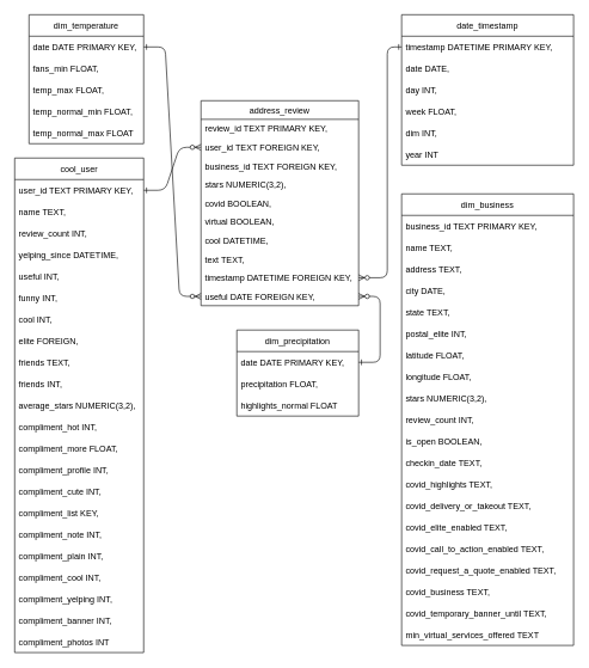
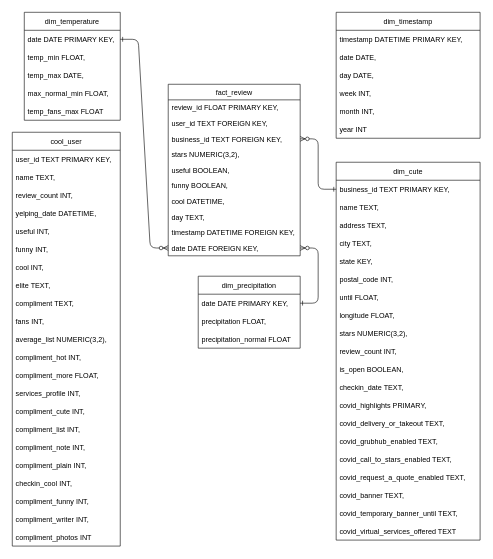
- <mxCell id="13" value="date_timestamp" style="swimlane;fontStyle=0;childLayout=stackLayout;horizontal=1;startSize=30;horizontalStack=0;resizeParent=1;resizeParentMax=0;resizeLast=0;collapsible=1;marginBottom=0;" parent="1" vertex="1"><mxGeometry x="560" y="20" width="240" height="210" as="geometry" /></mxCell>
+ <mxCell id="13" value="dim_timestamp" style="swimlane;fontStyle=0;childLayout=stackLayout;horizontal=1;startSize=30;horizontalStack=0;resizeParent=1;resizeParentMax=0;resizeLast=0;collapsible=1;marginBottom=0;" parent="1" vertex="1"><mxGeometry x="560" y="20" width="240" height="210" as="geometry" /></mxCell>
- <mxCell id="43" value="fans_min                    FLOAT," style="text;strokeColor=none;fillColor=none;align=left;verticalAlign=middle;spacingLeft=4;spacingRight=4;overflow=hidden;points=[[0,0.5],[1,0.5]];portConstraint=eastwest;rotatable=0;" parent="41" vertex="1"><mxGeometry y="60" width="160" height="30" as="geometry" /></mxCell>
+ <mxCell id="43" value="temp_min                    FLOAT," style="text;strokeColor=none;fillColor=none;align=left;verticalAlign=middle;spacingLeft=4;spacingRight=4;overflow=hidden;points=[[0,0.5],[1,0.5]];portConstraint=eastwest;rotatable=0;" parent="41" vertex="1"><mxGeometry y="60" width="160" height="30" as="geometry" /></mxCell>
- <mxCell id="44" value="temp_max                    FLOAT," style="text;strokeColor=none;fillColor=none;align=left;verticalAlign=middle;spacingLeft=4;spacingRight=4;overflow=hidden;points=[[0,0.5],[1,0.5]];portConstraint=eastwest;rotatable=0;" parent="41" vertex="1"><mxGeometry y="90" width="160" height="30" as="geometry" /></mxCell>
+ <mxCell id="44" value="temp_max                    DATE," style="text;strokeColor=none;fillColor=none;align=left;verticalAlign=middle;spacingLeft=4;spacingRight=4;overflow=hidden;points=[[0,0.5],[1,0.5]];portConstraint=eastwest;rotatable=0;" parent="41" vertex="1"><mxGeometry y="90" width="160" height="30" as="geometry" /></mxCell>
- <mxCell id="16" value="day                 INT," style="text;strokeColor=none;fillColor=none;align=left;verticalAlign=middle;spacingLeft=4;spacingRight=4;overflow=hidden;points=[[0,0.5],[1,0.5]];portConstraint=eastwest;rotatable=0;" parent="13" vertex="1"><mxGeometry y="90" width="240" height="30" as="geometry" /></mxCell>
+ <mxCell id="16" value="day                 DATE," style="text;strokeColor=none;fillColor=none;align=left;verticalAlign=middle;spacingLeft=4;spacingRight=4;overflow=hidden;points=[[0,0.5],[1,0.5]];portConstraint=eastwest;rotatable=0;" parent="13" vertex="1"><mxGeometry y="90" width="240" height="30" as="geometry" /></mxCell>
- <mxCell id="2" value="address_review" style="swimlane;fontStyle=0;childLayout=stackLayout;horizontal=1;startSize=26;fillColor=none;horizontalStack=0;resizeParent=1;resizeParentMax=0;resizeLast=0;collapsible=1;marginBottom=0;" parent="1" vertex="1"><mxGeometry x="280" y="140" width="220" height="286" as="geometry" /></mxCell>
+ <mxCell id="2" value="fact_review" style="swimlane;fontStyle=0;childLayout=stackLayout;horizontal=1;startSize=26;fillColor=none;horizontalStack=0;resizeParent=1;resizeParentMax=0;resizeLast=0;collapsible=1;marginBottom=0;" parent="1" vertex="1"><mxGeometry x="280" y="140" width="220" height="286" as="geometry" /></mxCell>
- <mxCell id="45" value="temp_normal_min             FLOAT," style="text;strokeColor=none;fillColor=none;align=left;verticalAlign=middle;spacingLeft=4;spacingRight=4;overflow=hidden;points=[[0,0.5],[1,0.5]];portConstraint=eastwest;rotatable=0;" parent="41" vertex="1"><mxGeometry y="120" width="160" height="30" as="geometry" /></mxCell>
+ <mxCell id="45" value="max_normal_min             FLOAT," style="text;strokeColor=none;fillColor=none;align=left;verticalAlign=middle;spacingLeft=4;spacingRight=4;overflow=hidden;points=[[0,0.5],[1,0.5]];portConstraint=eastwest;rotatable=0;" parent="41" vertex="1"><mxGeometry y="120" width="160" height="30" as="geometry" /></mxCell>
- <mxCell id="17" value="week                FLOAT," style="text;strokeColor=none;fillColor=none;align=left;verticalAlign=middle;spacingLeft=4;spacingRight=4;overflow=hidden;points=[[0,0.5],[1,0.5]];portConstraint=eastwest;rotatable=0;" parent="13" vertex="1"><mxGeometry y="120" width="240" height="30" as="geometry" /></mxCell>
+ <mxCell id="17" value="week                INT," style="text;strokeColor=none;fillColor=none;align=left;verticalAlign=middle;spacingLeft=4;spacingRight=4;overflow=hidden;points=[[0,0.5],[1,0.5]];portConstraint=eastwest;rotatable=0;" parent="13" vertex="1"><mxGeometry y="120" width="240" height="30" as="geometry" /></mxCell>
- <mxCell id="3" value="review_id           TEXT        PRIMARY KEY," style="text;strokeColor=none;fillColor=none;align=left;verticalAlign=top;spacingLeft=4;spacingRight=4;overflow=hidden;rotatable=0;points=[[0,0.5],[1,0.5]];portConstraint=eastwest;" parent="2" vertex="1"><mxGeometry y="26" width="220" height="26" as="geometry" /></mxCell>
+ <mxCell id="3" value="review_id           FLOAT        PRIMARY KEY," style="text;strokeColor=none;fillColor=none;align=left;verticalAlign=top;spacingLeft=4;spacingRight=4;overflow=hidden;rotatable=0;points=[[0,0.5],[1,0.5]];portConstraint=eastwest;" parent="2" vertex="1"><mxGeometry y="26" width="220" height="26" as="geometry" /></mxCell>
- <mxCell id="46" value="temp_normal_max             FLOAT" style="text;strokeColor=none;fillColor=none;align=left;verticalAlign=middle;spacingLeft=4;spacingRight=4;overflow=hidden;points=[[0,0.5],[1,0.5]];portConstraint=eastwest;rotatable=0;" parent="41" vertex="1"><mxGeometry y="150" width="160" height="30" as="geometry" /></mxCell>
+ <mxCell id="46" value="temp_fans_max             FLOAT" style="text;strokeColor=none;fillColor=none;align=left;verticalAlign=middle;spacingLeft=4;spacingRight=4;overflow=hidden;points=[[0,0.5],[1,0.5]];portConstraint=eastwest;rotatable=0;" parent="41" vertex="1"><mxGeometry y="150" width="160" height="30" as="geometry" /></mxCell>
- <mxCell id="18" value="dim               INT," style="text;strokeColor=none;fillColor=none;align=left;verticalAlign=middle;spacingLeft=4;spacingRight=4;overflow=hidden;points=[[0,0.5],[1,0.5]];portConstraint=eastwest;rotatable=0;" parent="13" vertex="1"><mxGeometry y="150" width="240" height="30" as="geometry" /></mxCell>
+ <mxCell id="18" value="month               INT," style="text;strokeColor=none;fillColor=none;align=left;verticalAlign=middle;spacingLeft=4;spacingRight=4;overflow=hidden;points=[[0,0.5],[1,0.5]];portConstraint=eastwest;rotatable=0;" parent="13" vertex="1"><mxGeometry y="150" width="240" height="30" as="geometry" /></mxCell>
- <mxCell id="76" value="" style="edgeStyle=entityRelationEdgeStyle;endArrow=ERzeroToMany;startArrow=ERone;endFill=1;startFill=0;entryX=0;entryY=0.5;entryDx=0;entryDy=0;exitX=1;exitY=0.5;exitDx=0;exitDy=0;" parent="1" source="48" target="4" edge="1"><mxGeometry width="100" height="100" relative="1" as="geometry"><mxPoint x="510" y="397" as="sourcePoint" /><mxPoint x="570" y="75" as="targetPoint" /></mxGeometry></mxCell>
+ <mxCell id="75" value="" style="edgeStyle=entityRelationEdgeStyle;endArrow=ERzeroToMany;startArrow=ERone;endFill=1;startFill=0;entryX=1;entryY=0.5;entryDx=0;entryDy=0;exitX=0;exitY=0.5;exitDx=0;exitDy=0;" parent="1" source="21" target="5" edge="1"><mxGeometry width="100" height="100" relative="1" as="geometry"><mxPoint x="510" y="260" as="sourcePoint" /><mxPoint x="570" y="75" as="targetPoint" /></mxGeometry></mxCell>
- <mxCell id="7" value="covid              BOOLEAN," style="text;strokeColor=none;fillColor=none;align=left;verticalAlign=top;spacingLeft=4;spacingRight=4;overflow=hidden;rotatable=0;points=[[0,0.5],[1,0.5]];portConstraint=eastwest;" parent="2" vertex="1"><mxGeometry y="130" width="220" height="26" as="geometry" /></mxCell>
+ <mxCell id="7" value="useful              BOOLEAN," style="text;strokeColor=none;fillColor=none;align=left;verticalAlign=top;spacingLeft=4;spacingRight=4;overflow=hidden;rotatable=0;points=[[0,0.5],[1,0.5]];portConstraint=eastwest;" parent="2" vertex="1"><mxGeometry y="130" width="220" height="26" as="geometry" /></mxCell>
- <mxCell id="20" value="dim_business" style="swimlane;fontStyle=0;childLayout=stackLayout;horizontal=1;startSize=30;horizontalStack=0;resizeParent=1;resizeParentMax=0;resizeLast=0;collapsible=1;marginBottom=0;" parent="1" vertex="1"><mxGeometry x="560" y="270" width="240" height="630" as="geometry" /></mxCell>
+ <mxCell id="20" value="dim_cute" style="swimlane;fontStyle=0;childLayout=stackLayout;horizontal=1;startSize=30;horizontalStack=0;resizeParent=1;resizeParentMax=0;resizeLast=0;collapsible=1;marginBottom=0;" parent="1" vertex="1"><mxGeometry x="560" y="270" width="240" height="630" as="geometry" /></mxCell>
- <mxCell id="8" value="virtual               BOOLEAN," style="text;strokeColor=none;fillColor=none;align=left;verticalAlign=top;spacingLeft=4;spacingRight=4;overflow=hidden;rotatable=0;points=[[0,0.5],[1,0.5]];portConstraint=eastwest;" parent="2" vertex="1"><mxGeometry y="156" width="220" height="26" as="geometry" /></mxCell>
+ <mxCell id="8" value="funny               BOOLEAN," style="text;strokeColor=none;fillColor=none;align=left;verticalAlign=top;spacingLeft=4;spacingRight=4;overflow=hidden;rotatable=0;points=[[0,0.5],[1,0.5]];portConstraint=eastwest;" parent="2" vertex="1"><mxGeometry y="156" width="220" height="26" as="geometry" /></mxCell>
- <mxCell id="51" value="yelping_since       DATETIME," style="text;strokeColor=none;fillColor=none;align=left;verticalAlign=middle;spacingLeft=4;spacingRight=4;overflow=hidden;points=[[0,0.5],[1,0.5]];portConstraint=eastwest;rotatable=0;" parent="47" vertex="1"><mxGeometry y="120" width="180" height="30" as="geometry" /></mxCell>
+ <mxCell id="51" value="yelping_date       DATETIME," style="text;strokeColor=none;fillColor=none;align=left;verticalAlign=middle;spacingLeft=4;spacingRight=4;overflow=hidden;points=[[0,0.5],[1,0.5]];portConstraint=eastwest;rotatable=0;" parent="47" vertex="1"><mxGeometry y="120" width="180" height="30" as="geometry" /></mxCell>
- <mxCell id="10" value="text                TEXT," style="text;strokeColor=none;fillColor=none;align=left;verticalAlign=top;spacingLeft=4;spacingRight=4;overflow=hidden;rotatable=0;points=[[0,0.5],[1,0.5]];portConstraint=eastwest;" parent="2" vertex="1"><mxGeometry y="208" width="220" height="26" as="geometry" /></mxCell>
+ <mxCell id="10" value="day                TEXT," style="text;strokeColor=none;fillColor=none;align=left;verticalAlign=top;spacingLeft=4;spacingRight=4;overflow=hidden;rotatable=0;points=[[0,0.5],[1,0.5]];portConstraint=eastwest;" parent="2" vertex="1"><mxGeometry y="208" width="220" height="26" as="geometry" /></mxCell>
- <mxCell id="74" value="" style="edgeStyle=orthogonalEdgeStyle;endArrow=ERzeroToMany;startArrow=ERone;endFill=1;startFill=0;entryX=1;entryY=0.5;entryDx=0;entryDy=0;exitX=0;exitY=0.5;exitDx=0;exitDy=0;" parent="1" source="14" target="11" edge="1"><mxGeometry width="100" height="100" relative="1" as="geometry"><mxPoint x="470" y="100" as="sourcePoint" /><mxPoint x="510" y="-205" as="targetPoint" /><Array as="points"><mxPoint x="540" y="65" /><mxPoint x="540" y="387" /></Array></mxGeometry></mxCell>
- <mxCell id="24" value="city                            DATE," style="text;strokeColor=none;fillColor=none;align=left;verticalAlign=middle;spacingLeft=4;spacingRight=4;overflow=hidden;points=[[0,0.5],[1,0.5]];portConstraint=eastwest;rotatable=0;" parent="20" vertex="1"><mxGeometry y="120" width="240" height="30" as="geometry" /></mxCell>
+ <mxCell id="24" value="city                            TEXT," style="text;strokeColor=none;fillColor=none;align=left;verticalAlign=middle;spacingLeft=4;spacingRight=4;overflow=hidden;points=[[0,0.5],[1,0.5]];portConstraint=eastwest;rotatable=0;" parent="20" vertex="1"><mxGeometry y="120" width="240" height="30" as="geometry" /></mxCell>
- <mxCell id="12" value="useful                DATE FOREIGN KEY," style="text;strokeColor=none;fillColor=none;align=left;verticalAlign=top;spacingLeft=4;spacingRight=4;overflow=hidden;rotatable=0;points=[[0,0.5],[1,0.5]];portConstraint=eastwest;" parent="2" vertex="1"><mxGeometry y="260" width="220" height="26" as="geometry" /></mxCell>
+ <mxCell id="12" value="date                DATE FOREIGN KEY," style="text;strokeColor=none;fillColor=none;align=left;verticalAlign=top;spacingLeft=4;spacingRight=4;overflow=hidden;rotatable=0;points=[[0,0.5],[1,0.5]];portConstraint=eastwest;" parent="2" vertex="1"><mxGeometry y="260" width="220" height="26" as="geometry" /></mxCell>
- <mxCell id="25" value="state                           TEXT," style="text;strokeColor=none;fillColor=none;align=left;verticalAlign=middle;spacingLeft=4;spacingRight=4;overflow=hidden;points=[[0,0.5],[1,0.5]];portConstraint=eastwest;rotatable=0;" parent="20" vertex="1"><mxGeometry y="150" width="240" height="30" as="geometry" /></mxCell>
+ <mxCell id="25" value="state                           KEY," style="text;strokeColor=none;fillColor=none;align=left;verticalAlign=middle;spacingLeft=4;spacingRight=4;overflow=hidden;points=[[0,0.5],[1,0.5]];portConstraint=eastwest;rotatable=0;" parent="20" vertex="1"><mxGeometry y="150" width="240" height="30" as="geometry" /></mxCell>
- <mxCell id="26" value="postal_elite                     INT," style="text;strokeColor=none;fillColor=none;align=left;verticalAlign=middle;spacingLeft=4;spacingRight=4;overflow=hidden;points=[[0,0.5],[1,0.5]];portConstraint=eastwest;rotatable=0;" parent="20" vertex="1"><mxGeometry y="180" width="240" height="30" as="geometry" /></mxCell>
+ <mxCell id="26" value="postal_code                     INT," style="text;strokeColor=none;fillColor=none;align=left;verticalAlign=middle;spacingLeft=4;spacingRight=4;overflow=hidden;points=[[0,0.5],[1,0.5]];portConstraint=eastwest;rotatable=0;" parent="20" vertex="1"><mxGeometry y="180" width="240" height="30" as="geometry" /></mxCell>
- <mxCell id="55" value="elite               FOREIGN," style="text;strokeColor=none;fillColor=none;align=left;verticalAlign=middle;spacingLeft=4;spacingRight=4;overflow=hidden;points=[[0,0.5],[1,0.5]];portConstraint=eastwest;rotatable=0;" parent="47" vertex="1"><mxGeometry y="240" width="180" height="30" as="geometry" /></mxCell>
+ <mxCell id="55" value="elite               TEXT," style="text;strokeColor=none;fillColor=none;align=left;verticalAlign=middle;spacingLeft=4;spacingRight=4;overflow=hidden;points=[[0,0.5],[1,0.5]];portConstraint=eastwest;rotatable=0;" parent="47" vertex="1"><mxGeometry y="240" width="180" height="30" as="geometry" /></mxCell>
- <mxCell id="27" value="latitude                        FLOAT," style="text;strokeColor=none;fillColor=none;align=left;verticalAlign=middle;spacingLeft=4;spacingRight=4;overflow=hidden;points=[[0,0.5],[1,0.5]];portConstraint=eastwest;rotatable=0;" parent="20" vertex="1"><mxGeometry y="210" width="240" height="30" as="geometry" /></mxCell>
+ <mxCell id="27" value="until                        FLOAT," style="text;strokeColor=none;fillColor=none;align=left;verticalAlign=middle;spacingLeft=4;spacingRight=4;overflow=hidden;points=[[0,0.5],[1,0.5]];portConstraint=eastwest;rotatable=0;" parent="20" vertex="1"><mxGeometry y="210" width="240" height="30" as="geometry" /></mxCell>
- <mxCell id="56" value="friends             TEXT," style="text;strokeColor=none;fillColor=none;align=left;verticalAlign=middle;spacingLeft=4;spacingRight=4;overflow=hidden;points=[[0,0.5],[1,0.5]];portConstraint=eastwest;rotatable=0;" parent="47" vertex="1"><mxGeometry y="270" width="180" height="30" as="geometry" /></mxCell>
+ <mxCell id="56" value="compliment             TEXT," style="text;strokeColor=none;fillColor=none;align=left;verticalAlign=middle;spacingLeft=4;spacingRight=4;overflow=hidden;points=[[0,0.5],[1,0.5]];portConstraint=eastwest;rotatable=0;" parent="47" vertex="1"><mxGeometry y="270" width="180" height="30" as="geometry" /></mxCell>
- <mxCell id="57" value="friends                INT," style="text;strokeColor=none;fillColor=none;align=left;verticalAlign=middle;spacingLeft=4;spacingRight=4;overflow=hidden;points=[[0,0.5],[1,0.5]];portConstraint=eastwest;rotatable=0;" parent="47" vertex="1"><mxGeometry y="300" width="180" height="30" as="geometry" /></mxCell>
+ <mxCell id="57" value="fans                INT," style="text;strokeColor=none;fillColor=none;align=left;verticalAlign=middle;spacingLeft=4;spacingRight=4;overflow=hidden;points=[[0,0.5],[1,0.5]];portConstraint=eastwest;rotatable=0;" parent="47" vertex="1"><mxGeometry y="300" width="180" height="30" as="geometry" /></mxCell>
- <mxCell id="58" value="average_stars       NUMERIC(3,2)," style="text;strokeColor=none;fillColor=none;align=left;verticalAlign=middle;spacingLeft=4;spacingRight=4;overflow=hidden;points=[[0,0.5],[1,0.5]];portConstraint=eastwest;rotatable=0;" parent="47" vertex="1"><mxGeometry y="330" width="180" height="30" as="geometry" /></mxCell>
+ <mxCell id="58" value="average_list       NUMERIC(3,2)," style="text;strokeColor=none;fillColor=none;align=left;verticalAlign=middle;spacingLeft=4;spacingRight=4;overflow=hidden;points=[[0,0.5],[1,0.5]];portConstraint=eastwest;rotatable=0;" parent="47" vertex="1"><mxGeometry y="330" width="180" height="30" as="geometry" /></mxCell>
- <mxCell id="73" value="highlights_normal        FLOAT" style="text;strokeColor=none;fillColor=none;align=left;verticalAlign=middle;spacingLeft=4;spacingRight=4;overflow=hidden;points=[[0,0.5],[1,0.5]];portConstraint=eastwest;rotatable=0;" parent="70" vertex="1"><mxGeometry y="90" width="170" height="30" as="geometry" /></mxCell>
+ <mxCell id="73" value="precipitation_normal        FLOAT" style="text;strokeColor=none;fillColor=none;align=left;verticalAlign=middle;spacingLeft=4;spacingRight=4;overflow=hidden;points=[[0,0.5],[1,0.5]];portConstraint=eastwest;rotatable=0;" parent="70" vertex="1"><mxGeometry y="90" width="170" height="30" as="geometry" /></mxCell>
- <mxCell id="61" value="compliment_profile  INT," style="text;strokeColor=none;fillColor=none;align=left;verticalAlign=middle;spacingLeft=4;spacingRight=4;overflow=hidden;points=[[0,0.5],[1,0.5]];portConstraint=eastwest;rotatable=0;" parent="47" vertex="1"><mxGeometry y="420" width="180" height="30" as="geometry" /></mxCell>
+ <mxCell id="61" value="services_profile  INT," style="text;strokeColor=none;fillColor=none;align=left;verticalAlign=middle;spacingLeft=4;spacingRight=4;overflow=hidden;points=[[0,0.5],[1,0.5]];portConstraint=eastwest;rotatable=0;" parent="47" vertex="1"><mxGeometry y="420" width="180" height="30" as="geometry" /></mxCell>
- <mxCell id="33" value="covid_highlights                TEXT," style="text;strokeColor=none;fillColor=none;align=left;verticalAlign=middle;spacingLeft=4;spacingRight=4;overflow=hidden;points=[[0,0.5],[1,0.5]];portConstraint=eastwest;rotatable=0;" parent="20" vertex="1"><mxGeometry y="390" width="240" height="30" as="geometry" /></mxCell>
+ <mxCell id="33" value="covid_highlights                PRIMARY," style="text;strokeColor=none;fillColor=none;align=left;verticalAlign=middle;spacingLeft=4;spacingRight=4;overflow=hidden;points=[[0,0.5],[1,0.5]];portConstraint=eastwest;rotatable=0;" parent="20" vertex="1"><mxGeometry y="390" width="240" height="30" as="geometry" /></mxCell>
- <mxCell id="63" value="compliment_list     KEY," style="text;strokeColor=none;fillColor=none;align=left;verticalAlign=middle;spacingLeft=4;spacingRight=4;overflow=hidden;points=[[0,0.5],[1,0.5]];portConstraint=eastwest;rotatable=0;" parent="47" vertex="1"><mxGeometry y="480" width="180" height="30" as="geometry" /></mxCell>
+ <mxCell id="63" value="compliment_list     INT," style="text;strokeColor=none;fillColor=none;align=left;verticalAlign=middle;spacingLeft=4;spacingRight=4;overflow=hidden;points=[[0,0.5],[1,0.5]];portConstraint=eastwest;rotatable=0;" parent="47" vertex="1"><mxGeometry y="480" width="180" height="30" as="geometry" /></mxCell>
- <mxCell id="35" value="covid_elite_enabled           TEXT," style="text;strokeColor=none;fillColor=none;align=left;verticalAlign=middle;spacingLeft=4;spacingRight=4;overflow=hidden;points=[[0,0.5],[1,0.5]];portConstraint=eastwest;rotatable=0;" parent="20" vertex="1"><mxGeometry y="450" width="240" height="30" as="geometry" /></mxCell>
+ <mxCell id="35" value="covid_grubhub_enabled           TEXT," style="text;strokeColor=none;fillColor=none;align=left;verticalAlign=middle;spacingLeft=4;spacingRight=4;overflow=hidden;points=[[0,0.5],[1,0.5]];portConstraint=eastwest;rotatable=0;" parent="20" vertex="1"><mxGeometry y="450" width="240" height="30" as="geometry" /></mxCell>
- <mxCell id="36" value="covid_call_to_action_enabled    TEXT," style="text;strokeColor=none;fillColor=none;align=left;verticalAlign=middle;spacingLeft=4;spacingRight=4;overflow=hidden;points=[[0,0.5],[1,0.5]];portConstraint=eastwest;rotatable=0;" parent="20" vertex="1"><mxGeometry y="480" width="240" height="30" as="geometry" /></mxCell>
+ <mxCell id="36" value="covid_call_to_stars_enabled    TEXT," style="text;strokeColor=none;fillColor=none;align=left;verticalAlign=middle;spacingLeft=4;spacingRight=4;overflow=hidden;points=[[0,0.5],[1,0.5]];portConstraint=eastwest;rotatable=0;" parent="20" vertex="1"><mxGeometry y="480" width="240" height="30" as="geometry" /></mxCell>
- <mxCell id="66" value="compliment_cool     INT," style="text;strokeColor=none;fillColor=none;align=left;verticalAlign=middle;spacingLeft=4;spacingRight=4;overflow=hidden;points=[[0,0.5],[1,0.5]];portConstraint=eastwest;rotatable=0;" parent="47" vertex="1"><mxGeometry y="570" width="180" height="30" as="geometry" /></mxCell>
+ <mxCell id="66" value="checkin_cool     INT," style="text;strokeColor=none;fillColor=none;align=left;verticalAlign=middle;spacingLeft=4;spacingRight=4;overflow=hidden;points=[[0,0.5],[1,0.5]];portConstraint=eastwest;rotatable=0;" parent="47" vertex="1"><mxGeometry y="570" width="180" height="30" as="geometry" /></mxCell>
- <mxCell id="38" value="covid_business                    TEXT," style="text;strokeColor=none;fillColor=none;align=left;verticalAlign=middle;spacingLeft=4;spacingRight=4;overflow=hidden;points=[[0,0.5],[1,0.5]];portConstraint=eastwest;rotatable=0;" parent="20" vertex="1"><mxGeometry y="540" width="240" height="30" as="geometry" /></mxCell>
+ <mxCell id="38" value="covid_banner                    TEXT," style="text;strokeColor=none;fillColor=none;align=left;verticalAlign=middle;spacingLeft=4;spacingRight=4;overflow=hidden;points=[[0,0.5],[1,0.5]];portConstraint=eastwest;rotatable=0;" parent="20" vertex="1"><mxGeometry y="540" width="240" height="30" as="geometry" /></mxCell>
- <mxCell id="67" value="compliment_yelping    INT," style="text;strokeColor=none;fillColor=none;align=left;verticalAlign=middle;spacingLeft=4;spacingRight=4;overflow=hidden;points=[[0,0.5],[1,0.5]];portConstraint=eastwest;rotatable=0;" parent="47" vertex="1"><mxGeometry y="600" width="180" height="30" as="geometry" /></mxCell>
+ <mxCell id="67" value="compliment_funny    INT," style="text;strokeColor=none;fillColor=none;align=left;verticalAlign=middle;spacingLeft=4;spacingRight=4;overflow=hidden;points=[[0,0.5],[1,0.5]];portConstraint=eastwest;rotatable=0;" parent="47" vertex="1"><mxGeometry y="600" width="180" height="30" as="geometry" /></mxCell>
- <mxCell id="68" value="compliment_banner   INT," style="text;strokeColor=none;fillColor=none;align=left;verticalAlign=middle;spacingLeft=4;spacingRight=4;overflow=hidden;points=[[0,0.5],[1,0.5]];portConstraint=eastwest;rotatable=0;" parent="47" vertex="1"><mxGeometry y="630" width="180" height="30" as="geometry" /></mxCell>
+ <mxCell id="68" value="compliment_writer   INT," style="text;strokeColor=none;fillColor=none;align=left;verticalAlign=middle;spacingLeft=4;spacingRight=4;overflow=hidden;points=[[0,0.5],[1,0.5]];portConstraint=eastwest;rotatable=0;" parent="47" vertex="1"><mxGeometry y="630" width="180" height="30" as="geometry" /></mxCell>
- <mxCell id="40" value="min_virtual_services_offered  TEXT" style="text;strokeColor=none;fillColor=none;align=left;verticalAlign=middle;spacingLeft=4;spacingRight=4;overflow=hidden;points=[[0,0.5],[1,0.5]];portConstraint=eastwest;rotatable=0;" parent="20" vertex="1"><mxGeometry y="600" width="240" height="30" as="geometry" /></mxCell>
+ <mxCell id="40" value="covid_virtual_services_offered  TEXT" style="text;strokeColor=none;fillColor=none;align=left;verticalAlign=middle;spacingLeft=4;spacingRight=4;overflow=hidden;points=[[0,0.5],[1,0.5]];portConstraint=eastwest;rotatable=0;" parent="20" vertex="1"><mxGeometry y="600" width="240" height="30" as="geometry" /></mxCell>
